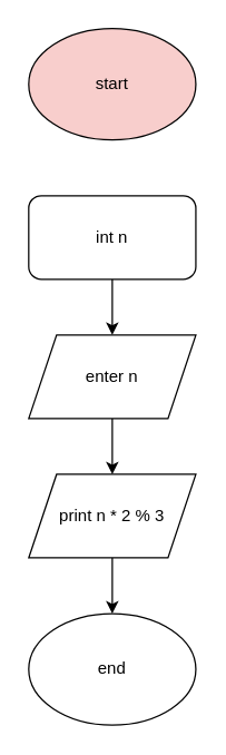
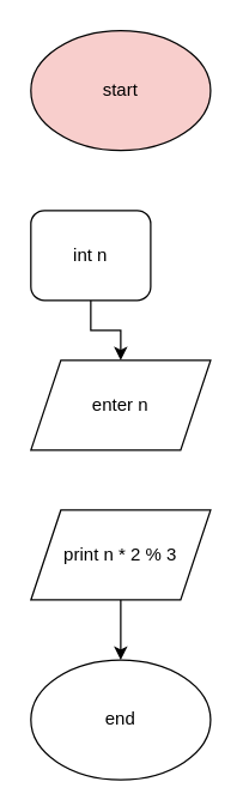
- <mxCell id="4" value="int n" style="rounded=1;whiteSpace=wrap;html=1;" vertex="1" parent="1"><mxGeometry x="20" y="140" width="120" height="60" as="geometry" /></mxCell>
+ <mxCell id="4" value="int n" style="rounded=1;whiteSpace=wrap;html=1;" vertex="1" parent="1"><mxGeometry x="20" y="140" width="80" height="60" as="geometry" /></mxCell>
- <mxCell id="5" value="" style="edgeStyle=orthogonalEdgeStyle;rounded=0;orthogonalLoop=1;jettySize=auto;html=1;" edge="1" parent="1" source="6" target="8"><mxGeometry relative="1" as="geometry" /></mxCell>
